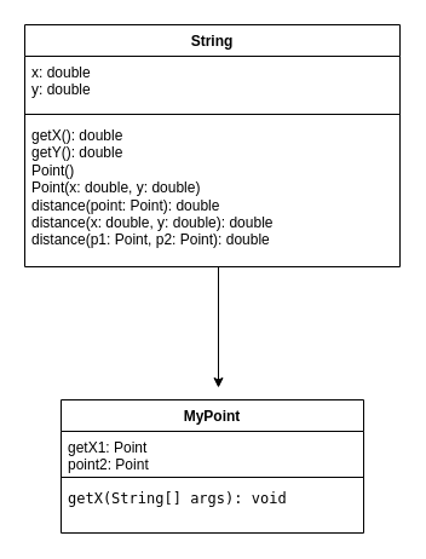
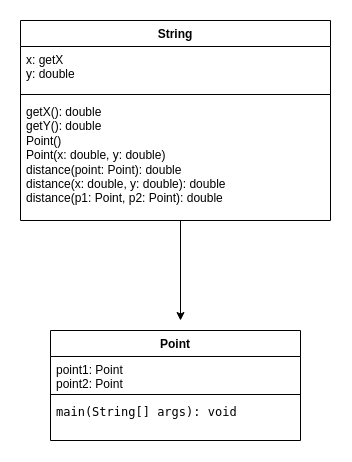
- <mxCell id="3" value="&lt;div&gt;x: double&lt;/div&gt;&lt;div&gt;y: double&lt;/div&gt;" style="text;strokeColor=none;fillColor=none;align=left;verticalAlign=top;spacingLeft=4;spacingRight=4;overflow=hidden;rotatable=0;points=[[0,0.5],[1,0.5]];portConstraint=eastwest;whiteSpace=wrap;html=1;" vertex="1" parent="2"><mxGeometry y="26" width="310" height="44" as="geometry" /></mxCell>
+ <mxCell id="3" value="&lt;div&gt;x: getX&lt;/div&gt;&lt;div&gt;y: double&lt;/div&gt;" style="text;strokeColor=none;fillColor=none;align=left;verticalAlign=top;spacingLeft=4;spacingRight=4;overflow=hidden;rotatable=0;points=[[0,0.5],[1,0.5]];portConstraint=eastwest;whiteSpace=wrap;html=1;" vertex="1" parent="2"><mxGeometry y="26" width="310" height="44" as="geometry" /></mxCell>
- <mxCell id="7" value="MyPoint" style="swimlane;fontStyle=1;align=center;verticalAlign=top;childLayout=stackLayout;horizontal=1;startSize=26;horizontalStack=0;resizeParent=1;resizeParentMax=0;resizeLast=0;collapsible=1;marginBottom=0;whiteSpace=wrap;html=1;" vertex="1" parent="1"><mxGeometry x="50" y="330" width="250" height="110" as="geometry" /></mxCell>
+ <mxCell id="7" value="Point" style="swimlane;fontStyle=1;align=center;verticalAlign=top;childLayout=stackLayout;horizontal=1;startSize=26;horizontalStack=0;resizeParent=1;resizeParentMax=0;resizeLast=0;collapsible=1;marginBottom=0;whiteSpace=wrap;html=1;" vertex="1" parent="1"><mxGeometry x="50" y="330" width="250" height="110" as="geometry" /></mxCell>
- <mxCell id="8" value="&lt;div&gt;getX1: Point&lt;/div&gt;&lt;div&gt;point2: Point&lt;br&gt;&lt;/div&gt;" style="text;strokeColor=none;fillColor=none;align=left;verticalAlign=top;spacingLeft=4;spacingRight=4;overflow=hidden;rotatable=0;points=[[0,0.5],[1,0.5]];portConstraint=eastwest;whiteSpace=wrap;html=1;" vertex="1" parent="7"><mxGeometry y="26" width="250" height="34" as="geometry" /></mxCell>
+ <mxCell id="8" value="&lt;div&gt;point1: Point&lt;/div&gt;&lt;div&gt;point2: Point&lt;br&gt;&lt;/div&gt;" style="text;strokeColor=none;fillColor=none;align=left;verticalAlign=top;spacingLeft=4;spacingRight=4;overflow=hidden;rotatable=0;points=[[0,0.5],[1,0.5]];portConstraint=eastwest;whiteSpace=wrap;html=1;" vertex="1" parent="7"><mxGeometry y="26" width="250" height="34" as="geometry" /></mxCell>
- <mxCell id="10" value="&lt;div&gt;&lt;code&gt;getX(String[] args): void&lt;br&gt;&lt;/code&gt;&lt;/div&gt;" style="text;strokeColor=none;fillColor=none;align=left;verticalAlign=top;spacingLeft=4;spacingRight=4;overflow=hidden;rotatable=0;points=[[0,0.5],[1,0.5]];portConstraint=eastwest;whiteSpace=wrap;html=1;" vertex="1" parent="7"><mxGeometry y="68" width="250" height="42" as="geometry" /></mxCell>
+ <mxCell id="10" value="&lt;div&gt;&lt;code&gt;main(String[] args): void&lt;br&gt;&lt;/code&gt;&lt;/div&gt;" style="text;strokeColor=none;fillColor=none;align=left;verticalAlign=top;spacingLeft=4;spacingRight=4;overflow=hidden;rotatable=0;points=[[0,0.5],[1,0.5]];portConstraint=eastwest;whiteSpace=wrap;html=1;" vertex="1" parent="7"><mxGeometry y="68" width="250" height="42" as="geometry" /></mxCell>
